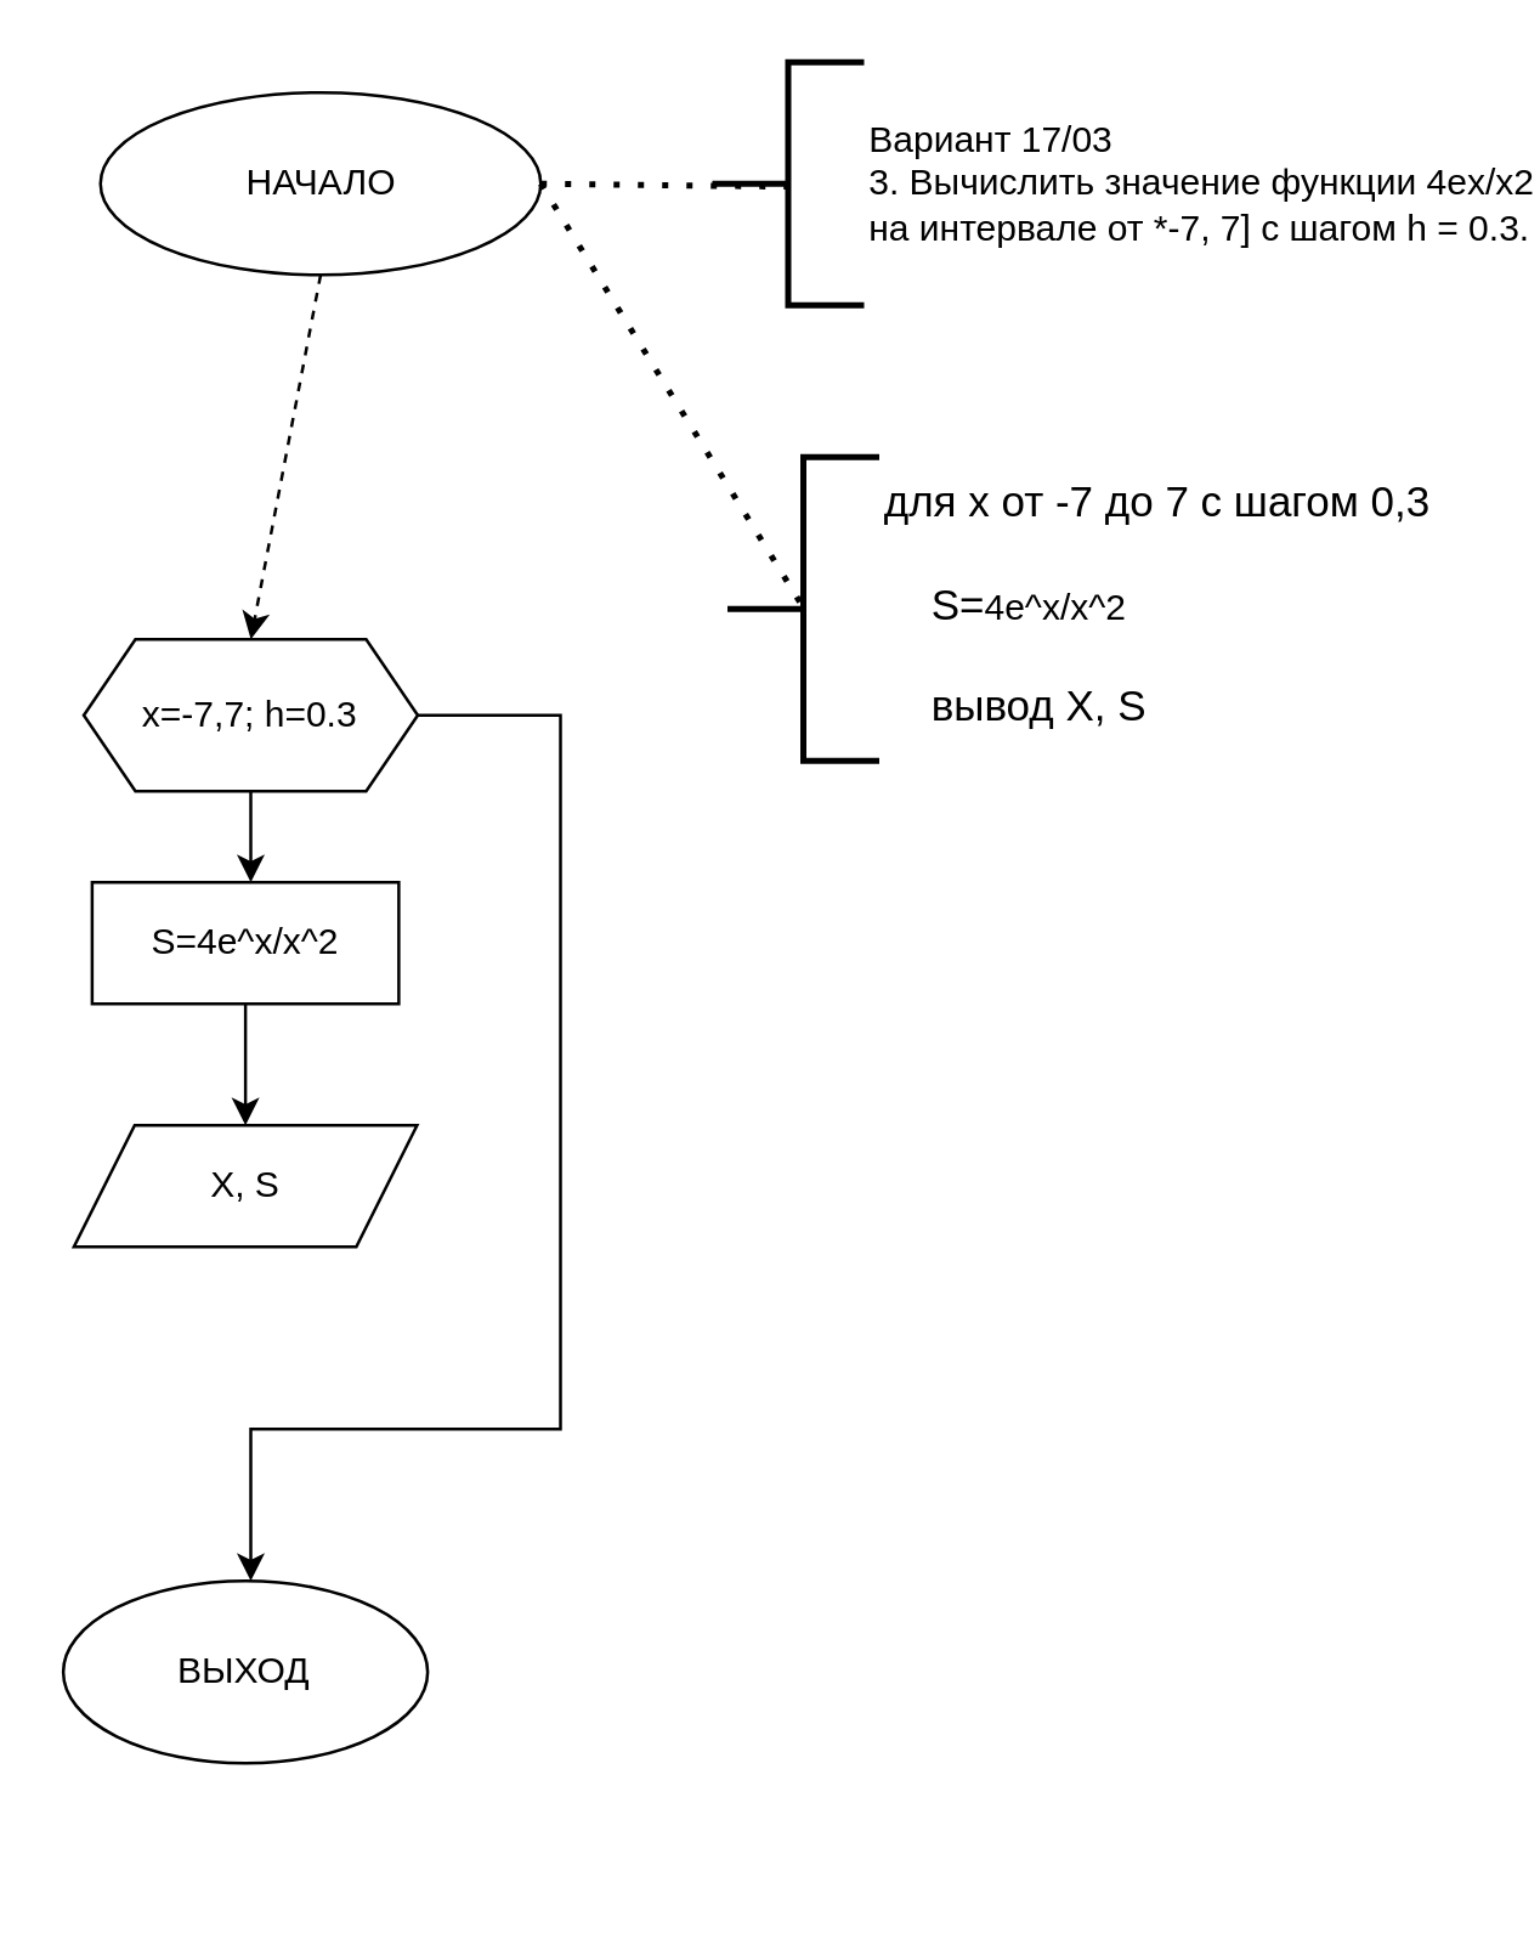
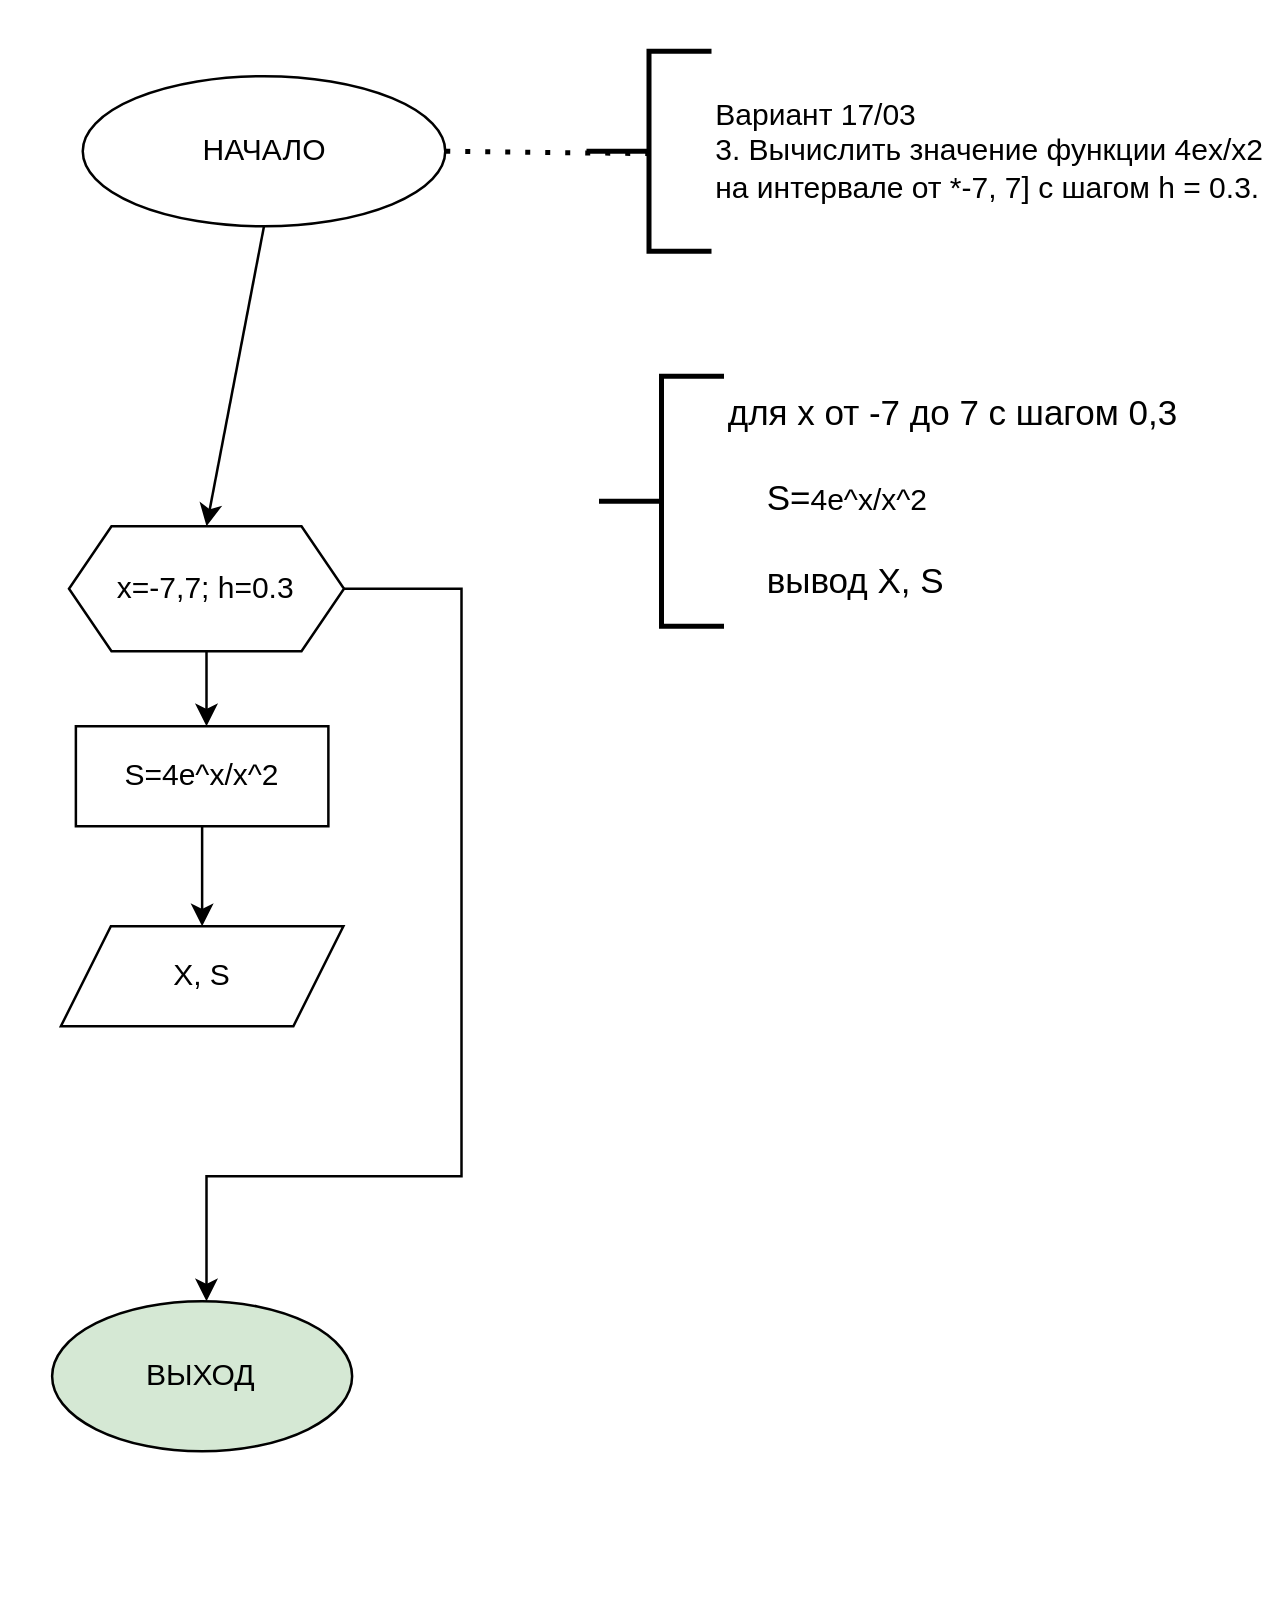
- <mxCell id="8" value="" style="endArrow=none;dashed=1;html=1;dashPattern=1 3;strokeWidth=2;rounded=0;exitX=1;exitY=0.5;exitDx=0;exitDy=0;entryX=0.52;entryY=0.512;entryDx=0;entryDy=0;entryPerimeter=0;" edge="1" parent="1" source="2" target="7"><mxGeometry width="50" height="50" relative="1" as="geometry"><mxPoint x="453.5" y="145" as="sourcePoint" /><mxPoint x="586" y="205" as="targetPoint" /></mxGeometry></mxCell>
- <mxCell id="9" value="" style="endArrow=classic;html=1;rounded=0;exitX=0.5;exitY=1;exitDx=0;exitDy=0;entryX=0.5;entryY=0;entryDx=0;entryDy=0;dashed=1;" edge="1" parent="1" source="2" target="13"><mxGeometry width="50" height="50" relative="1" as="geometry"><mxPoint x="82.5" y="170" as="sourcePoint" /><mxPoint x="82.125" y="230" as="targetPoint" /></mxGeometry></mxCell>
+ <mxCell id="9" value="" style="endArrow=classic;html=1;rounded=0;exitX=0.5;exitY=1;exitDx=0;exitDy=0;entryX=0.5;entryY=0;entryDx=0;entryDy=0;" edge="1" parent="1" source="2" target="13"><mxGeometry width="50" height="50" relative="1" as="geometry"><mxPoint x="82.5" y="170" as="sourcePoint" /><mxPoint x="82.125" y="230" as="targetPoint" /></mxGeometry></mxCell>
- <mxCell id="4" value="ВЫХОД" style="ellipse;whiteSpace=wrap;html=1;" vertex="1" parent="1"><mxGeometry x="20.25" y="520" width="120" height="60" as="geometry" /></mxCell>
+ <mxCell id="4" value="ВЫХОД" style="ellipse;whiteSpace=wrap;html=1;fillColor=#d5e8d4;" vertex="1" parent="1"><mxGeometry x="20.25" y="520" width="120" height="60" as="geometry" /></mxCell>
